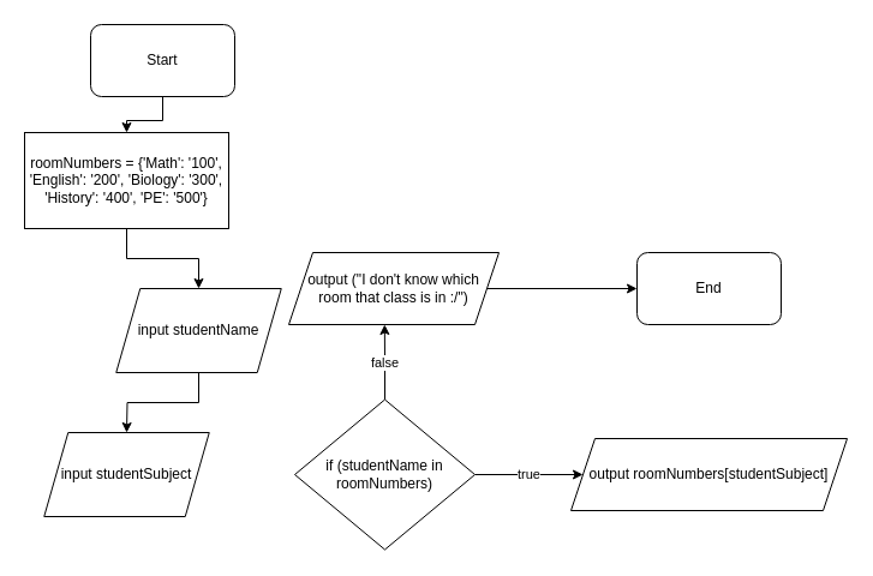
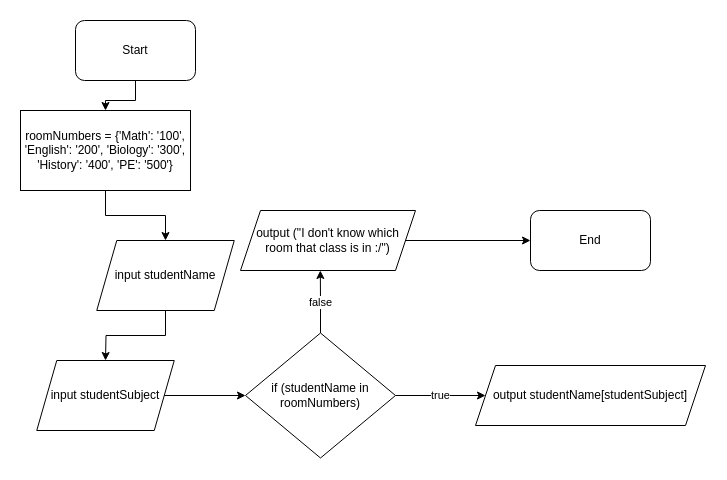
+ <mxCell id="8" style="edgeStyle=orthogonalEdgeStyle;rounded=0;orthogonalLoop=1;jettySize=auto;html=1;exitX=1;exitY=0.5;exitDx=0;exitDy=0;entryX=0;entryY=0.5;entryDx=0;entryDy=0;" edge="1" parent="1" source="9" target="12"><mxGeometry relative="1" as="geometry" /></mxCell>
- <mxCell id="15" value="output roomNumbers[studentSubject]" style="shape=parallelogram;perimeter=parallelogramPerimeter;whiteSpace=wrap;html=1;fixedSize=1;" vertex="1" parent="1"><mxGeometry x="475" y="365" width="230" height="60" as="geometry" /></mxCell>
+ <mxCell id="15" value="output studentName[studentSubject]" style="shape=parallelogram;perimeter=parallelogramPerimeter;whiteSpace=wrap;html=1;fixedSize=1;" vertex="1" parent="1"><mxGeometry x="475" y="365" width="230" height="60" as="geometry" /></mxCell>
